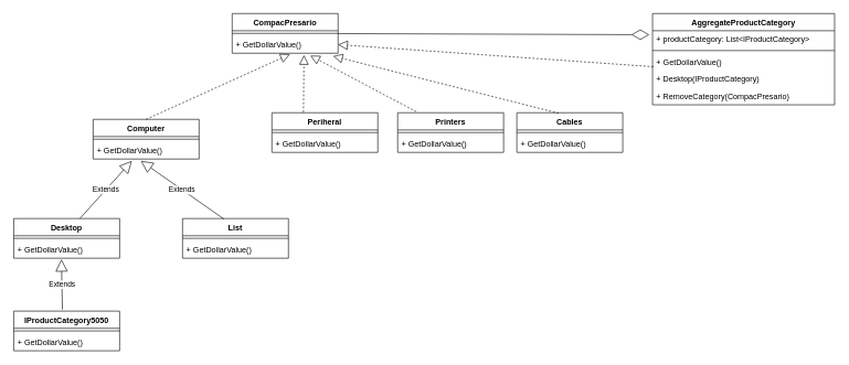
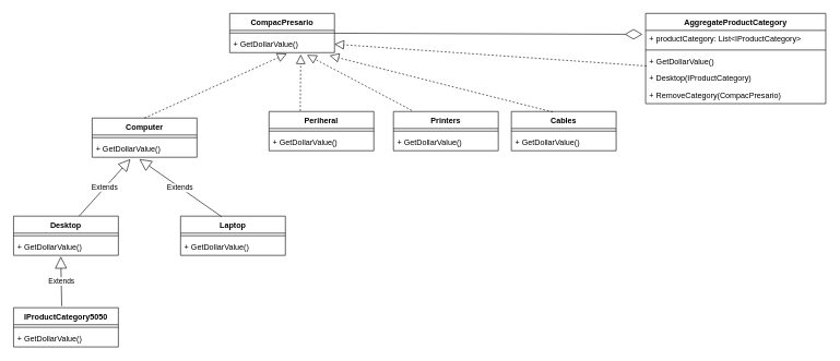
- <mxCell id="11" value="List" style="swimlane;fontStyle=1;align=center;verticalAlign=top;childLayout=stackLayout;horizontal=1;startSize=26;horizontalStack=0;resizeParent=1;resizeParentMax=0;resizeLast=0;collapsible=1;marginBottom=0;" vertex="1" parent="1"><mxGeometry x="275" y="330" width="160" height="60" as="geometry" /></mxCell>
+ <mxCell id="11" value="Laptop" style="swimlane;fontStyle=1;align=center;verticalAlign=top;childLayout=stackLayout;horizontal=1;startSize=26;horizontalStack=0;resizeParent=1;resizeParentMax=0;resizeLast=0;collapsible=1;marginBottom=0;" vertex="1" parent="1"><mxGeometry x="275" y="330" width="160" height="60" as="geometry" /></mxCell>
